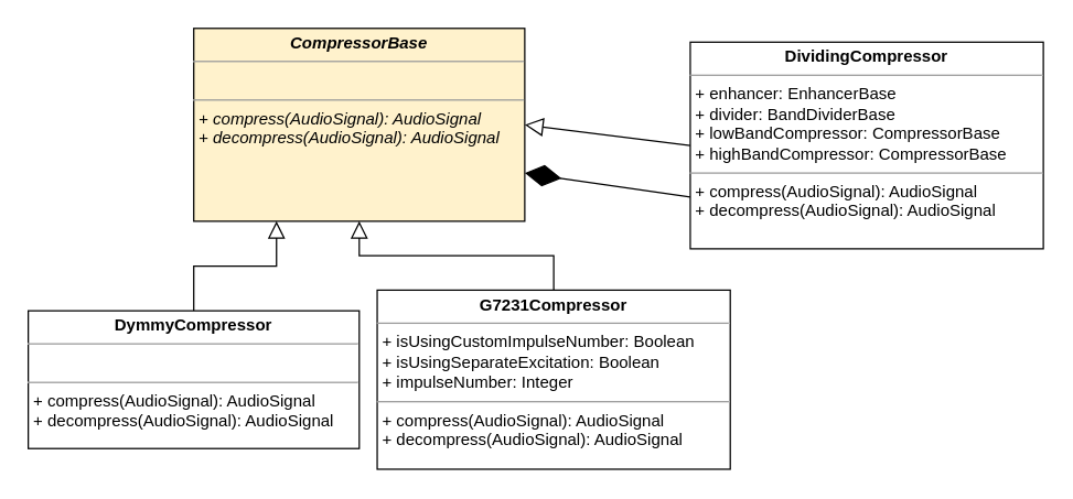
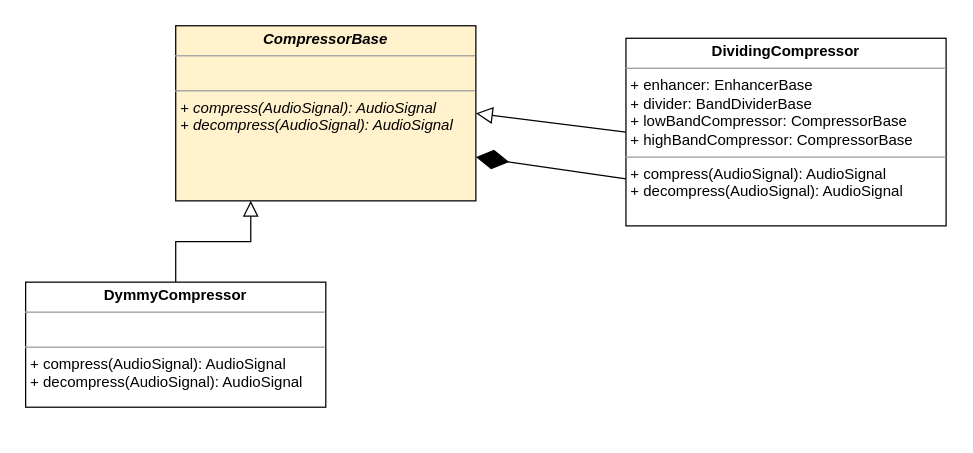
- <mxCell id="3" style="edgeStyle=orthogonalEdgeStyle;rounded=0;orthogonalLoop=1;jettySize=auto;html=1;exitX=0.5;exitY=0;exitDx=0;exitDy=0;entryX=0.5;entryY=1;entryDx=0;entryDy=0;endArrow=block;endFill=0;endSize=10;" edge="1" parent="1" source="8" target="2"><mxGeometry relative="1" as="geometry"><mxPoint x="409" y="220" as="sourcePoint" /></mxGeometry></mxCell>
- <mxCell id="8" value="&lt;p style=&quot;margin:0px;margin-top:4px;text-align:center;&quot;&gt;&lt;b&gt;G7231Compressor&lt;/b&gt;&lt;/p&gt;&lt;hr size=&quot;1&quot;&gt;&lt;p style=&quot;margin: 0px ; margin-left: 4px&quot;&gt;+ isUsingCustomImpulseNumber: Boolean&lt;/p&gt;&lt;p style=&quot;margin: 0px ; margin-left: 4px&quot;&gt;+ isUsingSeparateExcitation: Boolean&lt;br&gt;&lt;/p&gt;&lt;p style=&quot;margin: 0px ; margin-left: 4px&quot;&gt;+ impulseNumber: Integer&lt;/p&gt;&lt;p style=&quot;margin:0px;margin-left:4px;&quot;&gt;&lt;/p&gt;&lt;hr size=&quot;1&quot;&gt;&lt;p style=&quot;margin: 0px ; margin-left: 4px&quot;&gt;+ compress(AudioSignal): AudioSignal&lt;/p&gt;&lt;p style=&quot;margin: 0px ; margin-left: 4px&quot;&gt;+ decompress(AudioSignal): AudioSignal&lt;/p&gt;&lt;p style=&quot;margin:0px;margin-left:4px;&quot;&gt;&lt;/p&gt;" style="verticalAlign=top;align=left;overflow=fill;fontSize=12;fontFamily=Helvetica;html=1;" vertex="1" parent="1"><mxGeometry x="273" y="210" width="256" height="130" as="geometry" /></mxCell>
